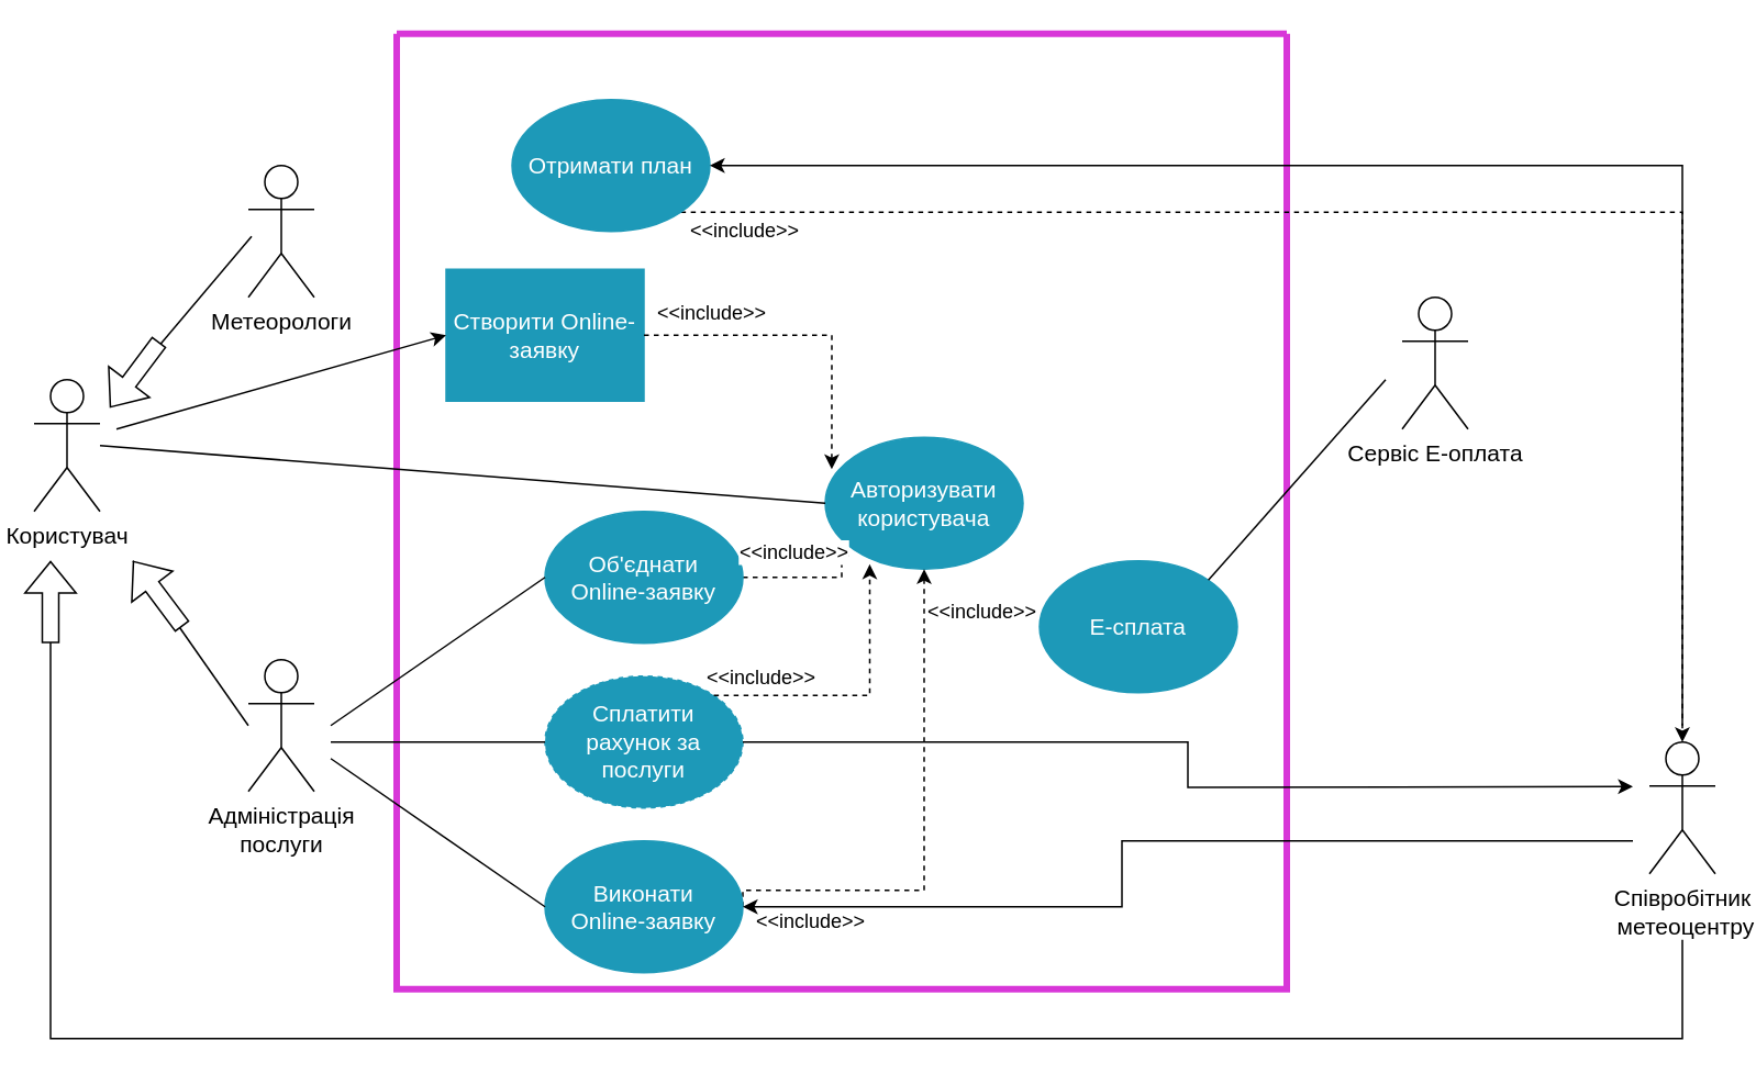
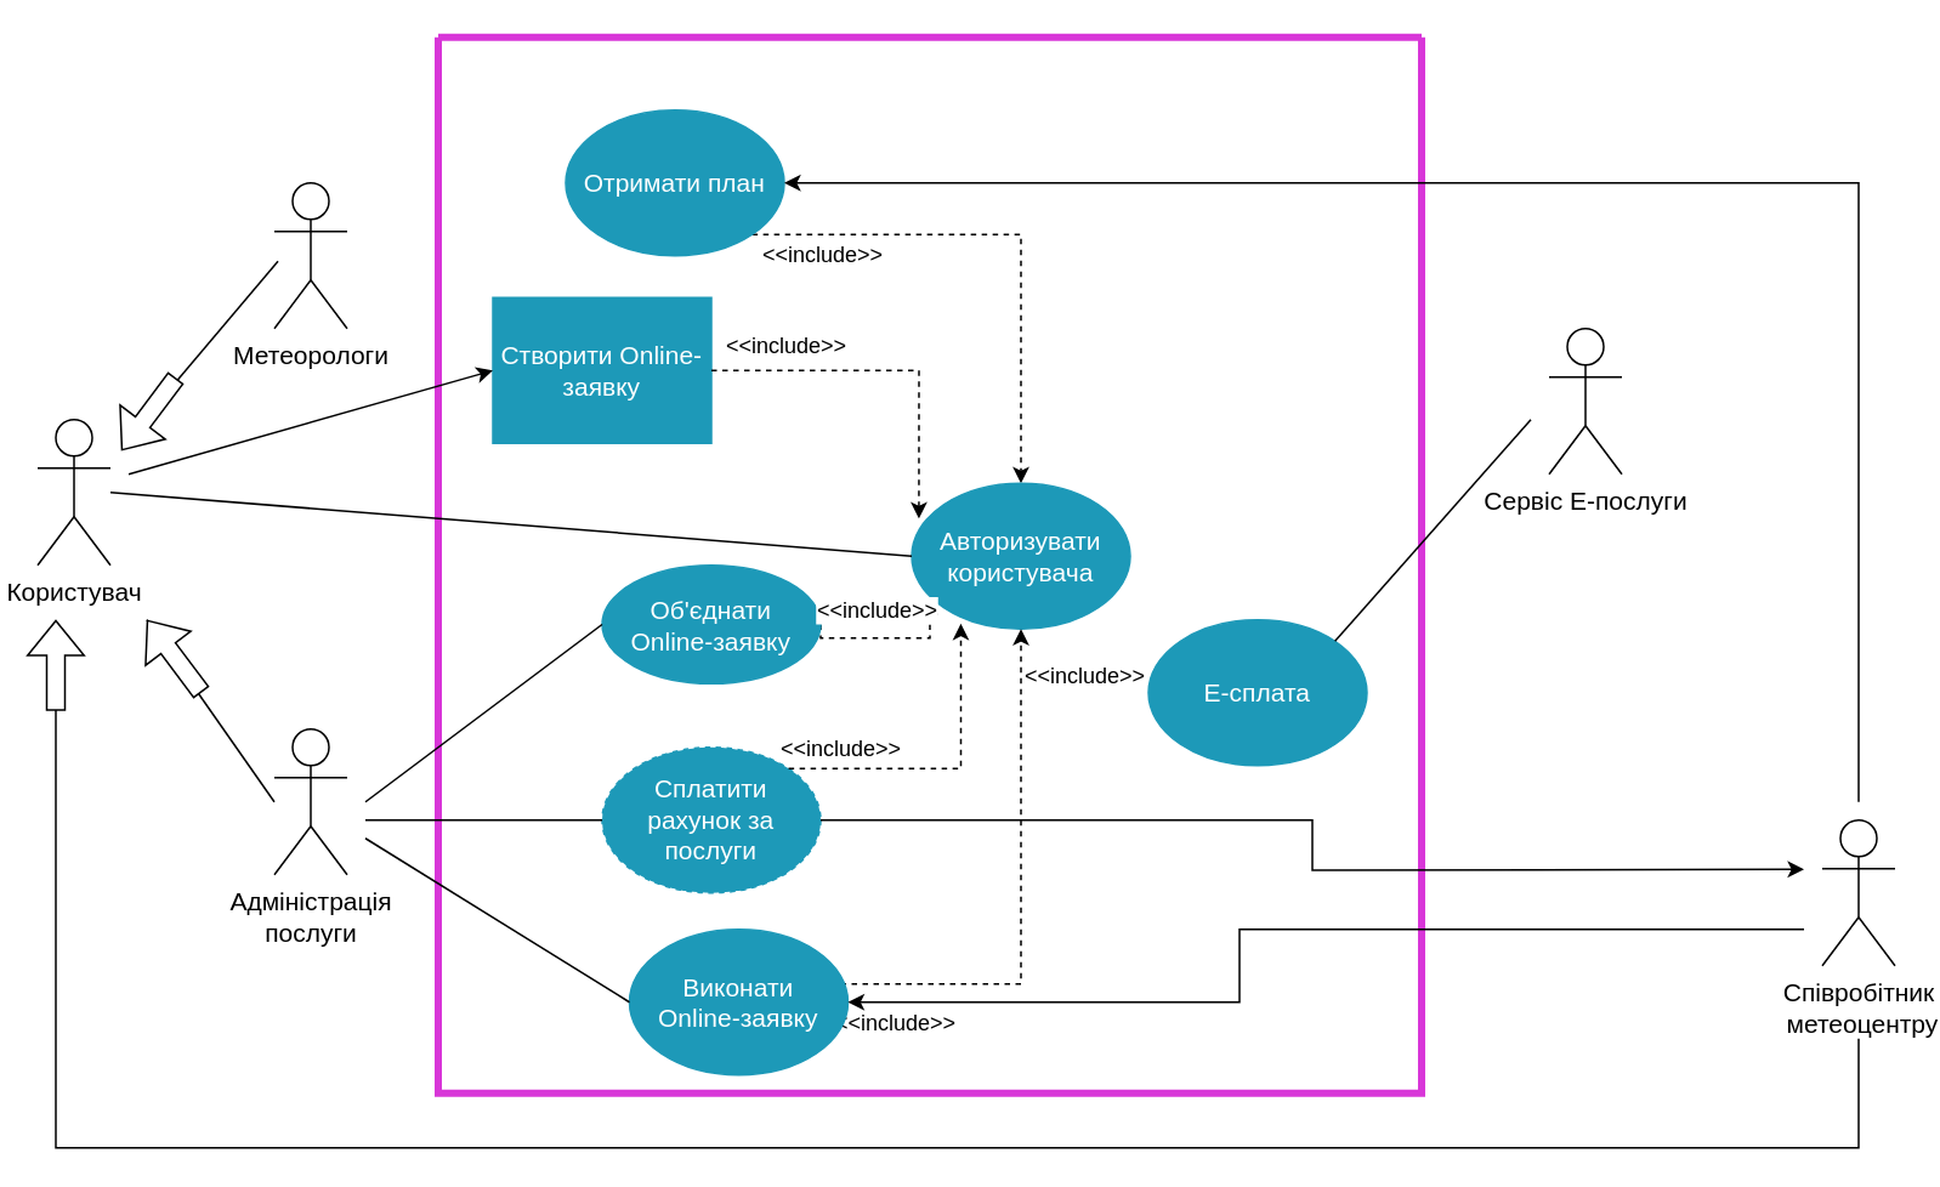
- <mxCell id="3" style="edgeStyle=orthogonalEdgeStyle;rounded=0;orthogonalLoop=1;jettySize=auto;html=1;exitX=1;exitY=1;exitDx=0;exitDy=0;dashed=1;" edge="1" parent="2" source="4" target="22"><mxGeometry relative="1" as="geometry" /></mxCell>
+ <mxCell id="3" style="edgeStyle=orthogonalEdgeStyle;rounded=0;orthogonalLoop=1;jettySize=auto;html=1;exitX=1;exitY=1;exitDx=0;exitDy=0;entryX=0.5;entryY=0;entryDx=0;entryDy=0;dashed=1;" edge="1" parent="2" source="4" target="6"><mxGeometry relative="1" as="geometry" /></mxCell>
- <mxCell id="25" value="Сервіс Е-оплата" style="shape=umlActor;verticalLabelPosition=bottom;verticalAlign=top;html=1;outlineConnect=0;fontSize=14;" vertex="1" parent="1"><mxGeometry x="850" y="180" width="40" height="80" as="geometry" /></mxCell>
+ <mxCell id="25" value="Сервіс Е-послуги" style="shape=umlActor;verticalLabelPosition=bottom;verticalAlign=top;html=1;outlineConnect=0;fontSize=14;" vertex="1" parent="1"><mxGeometry x="850" y="180" width="40" height="80" as="geometry" /></mxCell>
- <mxCell id="8" value="&lt;font style=&quot;font-size: 14px;&quot;&gt;Об'єднати &lt;br&gt;Оnline-заявку&lt;/font&gt;" style="ellipse;whiteSpace=wrap;html=1;fillColor=#1D99B8;fontColor=#ffffff;strokeColor=#1D99B8;" vertex="1" parent="2"><mxGeometry x="90" y="290" width="120" height="80" as="geometry" /></mxCell>
+ <mxCell id="8" value="&lt;font style=&quot;font-size: 14px;&quot;&gt;Об'єднати &lt;br&gt;Оnline-заявку&lt;/font&gt;" style="ellipse;whiteSpace=wrap;html=1;fillColor=#1D99B8;fontColor=#ffffff;strokeColor=#1D99B8;" vertex="1" parent="2"><mxGeometry x="90" y="290" width="120" height="65" as="geometry" /></mxCell>
- <mxCell id="12" value="&lt;span style=&quot;font-size: 14px;&quot;&gt;Виконати &lt;br&gt;Online-заявку&lt;/span&gt;" style="ellipse;whiteSpace=wrap;html=1;fillColor=#1D99B8;fontColor=#ffffff;strokeColor=#1D99B8;" vertex="1" parent="2"><mxGeometry x="90" y="490" width="120" height="80" as="geometry" /></mxCell>
+ <mxCell id="12" value="&lt;span style=&quot;font-size: 14px;&quot;&gt;Виконати &lt;br&gt;Online-заявку&lt;/span&gt;" style="ellipse;whiteSpace=wrap;html=1;fillColor=#1D99B8;fontColor=#ffffff;strokeColor=#1D99B8;" vertex="1" parent="2"><mxGeometry x="105" y="490" width="120" height="80" as="geometry" /></mxCell>
